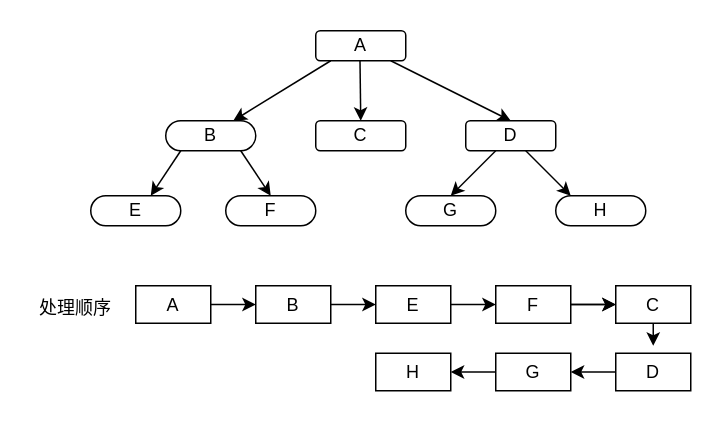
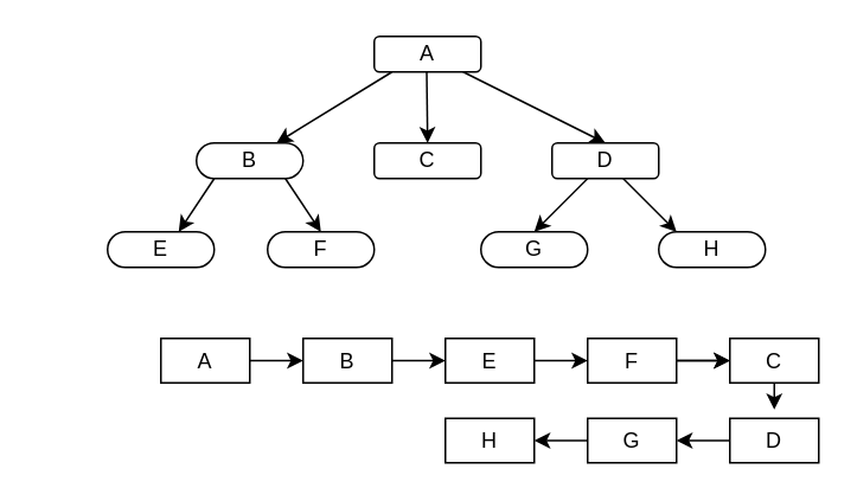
- <mxCell id="17" value="处理顺序" style="text;html=1;strokeColor=none;fillColor=none;align=center;verticalAlign=middle;whiteSpace=wrap;rounded=0;" vertex="1" parent="1"><mxGeometry x="20" y="190" width="60" height="30" as="geometry" /></mxCell>
